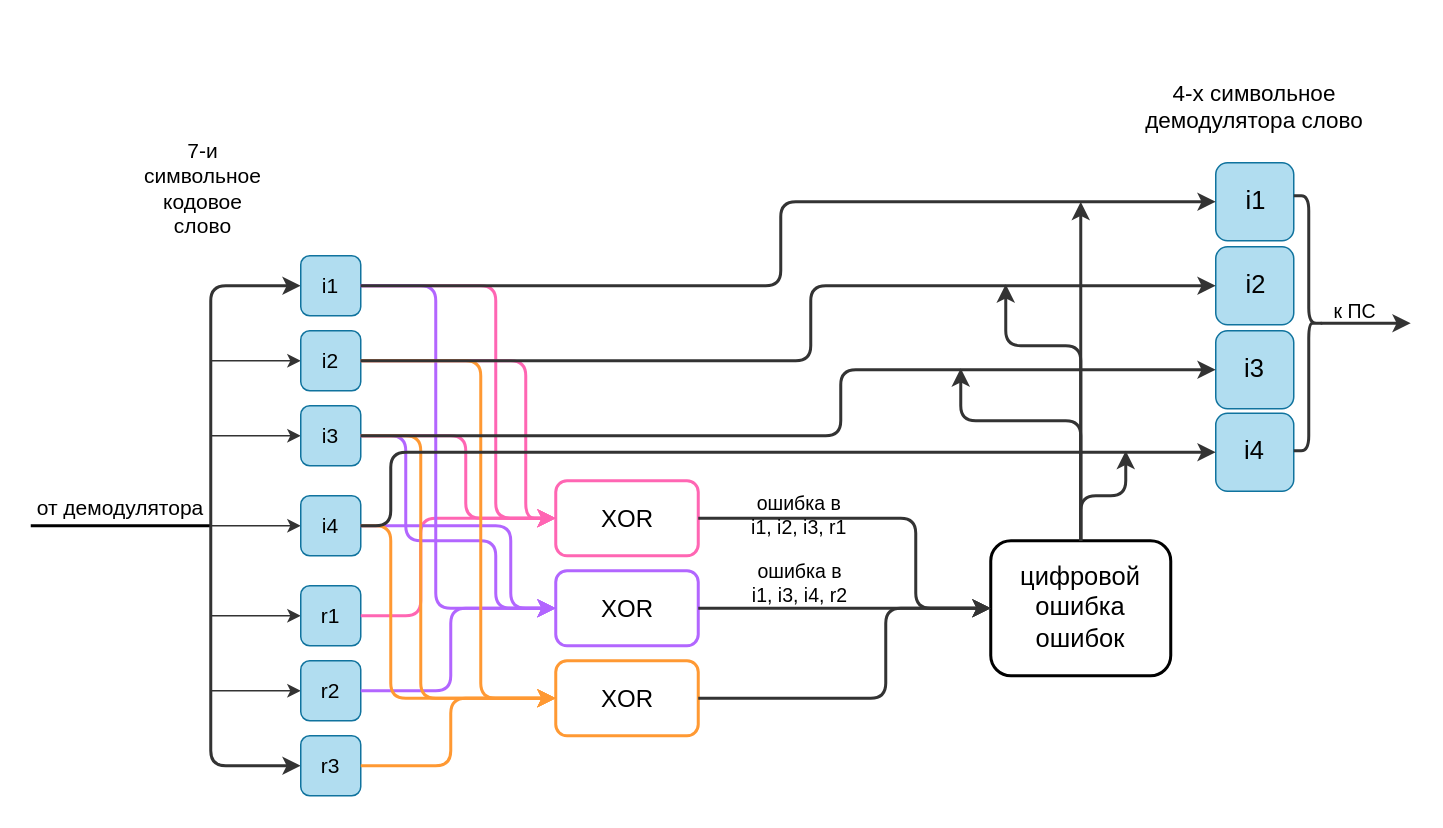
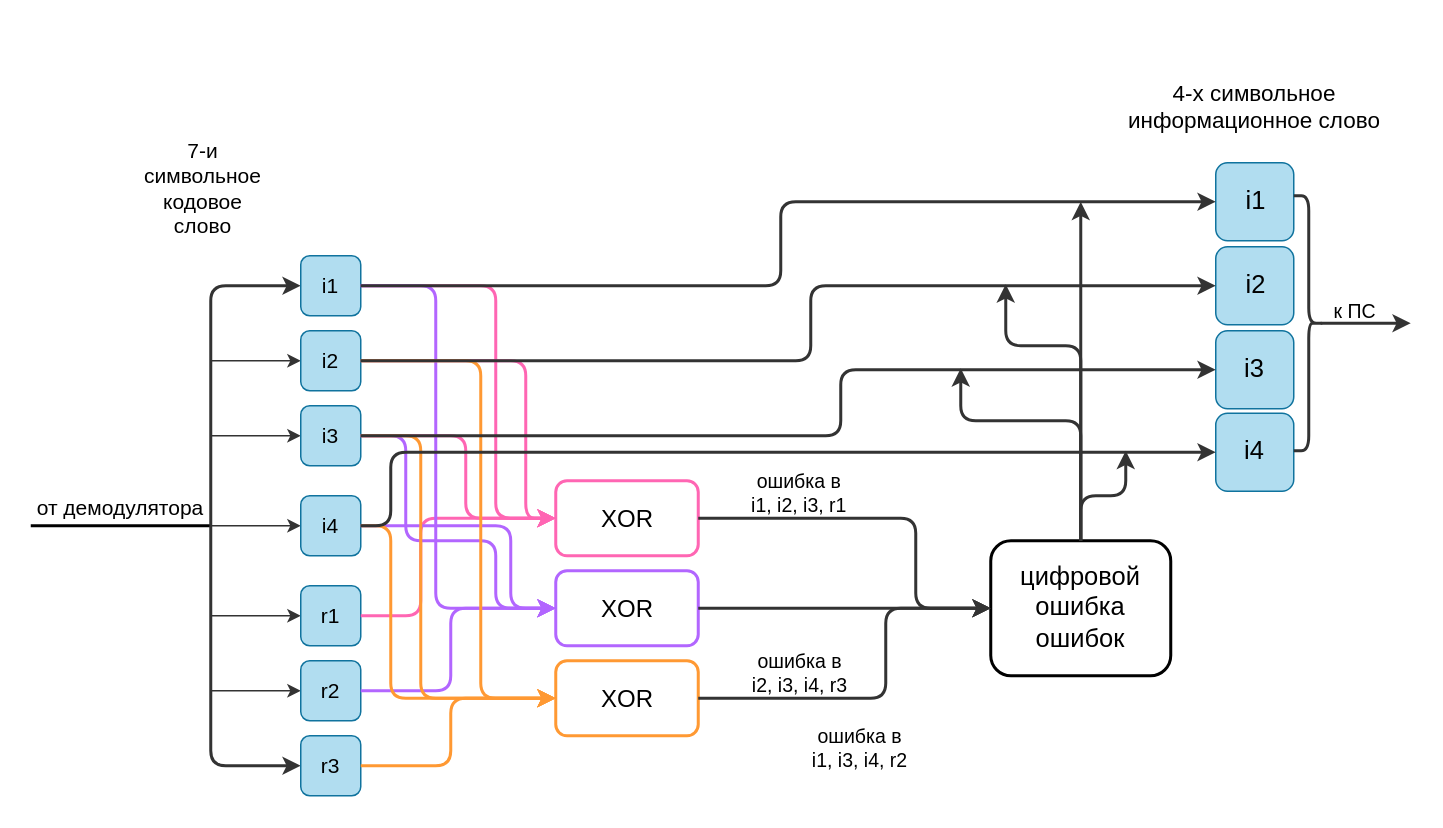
- <mxCell id="53" value="4-х символьное демодулятора слово" style="text;html=1;strokeColor=none;fillColor=none;align=center;verticalAlign=middle;whiteSpace=wrap;rounded=0;fillStyle=auto;strokeWidth=2;fontSize=15;" parent="1" vertex="1"><mxGeometry x="751" y="20" width="170" height="100" as="geometry" /></mxCell>
+ <mxCell id="53" value="4-х символьное информационное слово" style="text;html=1;strokeColor=none;fillColor=none;align=center;verticalAlign=middle;whiteSpace=wrap;rounded=0;fillStyle=auto;strokeWidth=2;fontSize=15;" parent="1" vertex="1"><mxGeometry x="751" y="20" width="170" height="100" as="geometry" /></mxCell>
- <mxCell id="58" value="ошибка в &lt;br&gt;i1, i2, i3, r1" style="text;html=1;strokeColor=none;fillColor=none;align=center;verticalAlign=middle;whiteSpace=wrap;rounded=0;fillStyle=auto;strokeWidth=2;fontSize=13;" parent="1" vertex="1"><mxGeometry x="490" y="328" width="85" height="30" as="geometry" /></mxCell>
+ <mxCell id="58" value="ошибка в &lt;br&gt;i1, i2, i3, r1" style="text;html=1;strokeColor=none;fillColor=none;align=center;verticalAlign=middle;whiteSpace=wrap;rounded=0;fillStyle=auto;strokeWidth=2;fontSize=13;" parent="1" vertex="1"><mxGeometry x="490" y="313" width="85" height="30" as="geometry" /></mxCell>
- <mxCell id="59" value="ошибка в i1, i3, i4, r2" style="text;html=1;strokeColor=none;fillColor=none;align=center;verticalAlign=middle;whiteSpace=wrap;rounded=0;fillStyle=auto;strokeWidth=2;fontSize=13;" parent="1" vertex="1"><mxGeometry x="497.5" y="373" width="70" height="30" as="geometry" /></mxCell>
+ <mxCell id="59" value="ошибка в i1, i3, i4, r2" style="text;html=1;strokeColor=none;fillColor=none;align=center;verticalAlign=middle;whiteSpace=wrap;rounded=0;fillStyle=auto;strokeWidth=2;fontSize=13;" parent="1" vertex="1"><mxGeometry x="537.5" y="483" width="70" height="30" as="geometry" /></mxCell>
+ <mxCell id="60" value="ошибка в i2, i3, i4, r3" style="text;html=1;strokeColor=none;fillColor=none;align=center;verticalAlign=middle;whiteSpace=wrap;rounded=0;fillStyle=auto;strokeWidth=2;fontSize=13;" parent="1" vertex="1"><mxGeometry x="497.5" y="433" width="70" height="30" as="geometry" /></mxCell>
